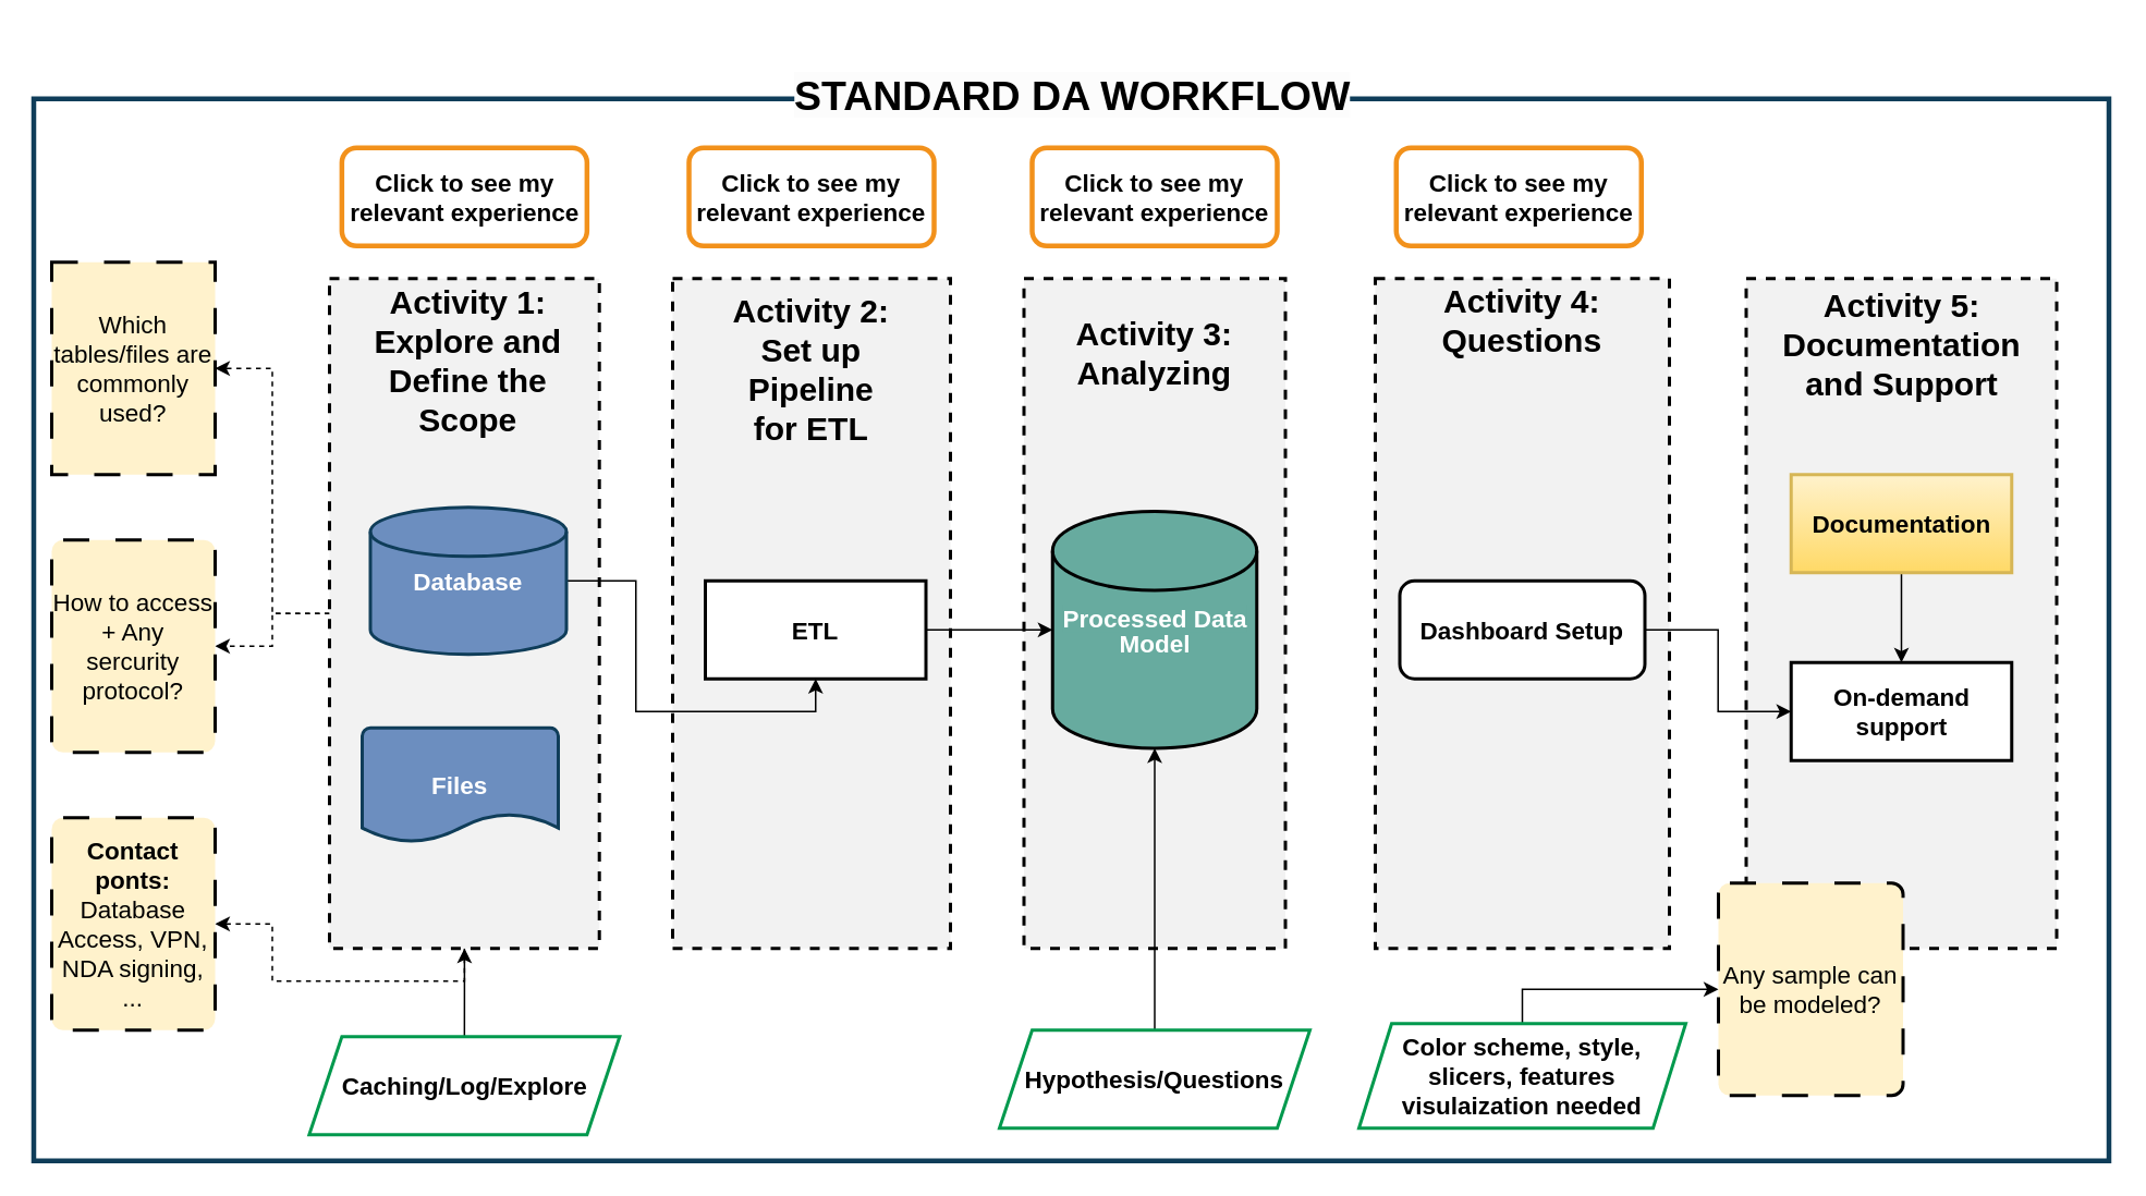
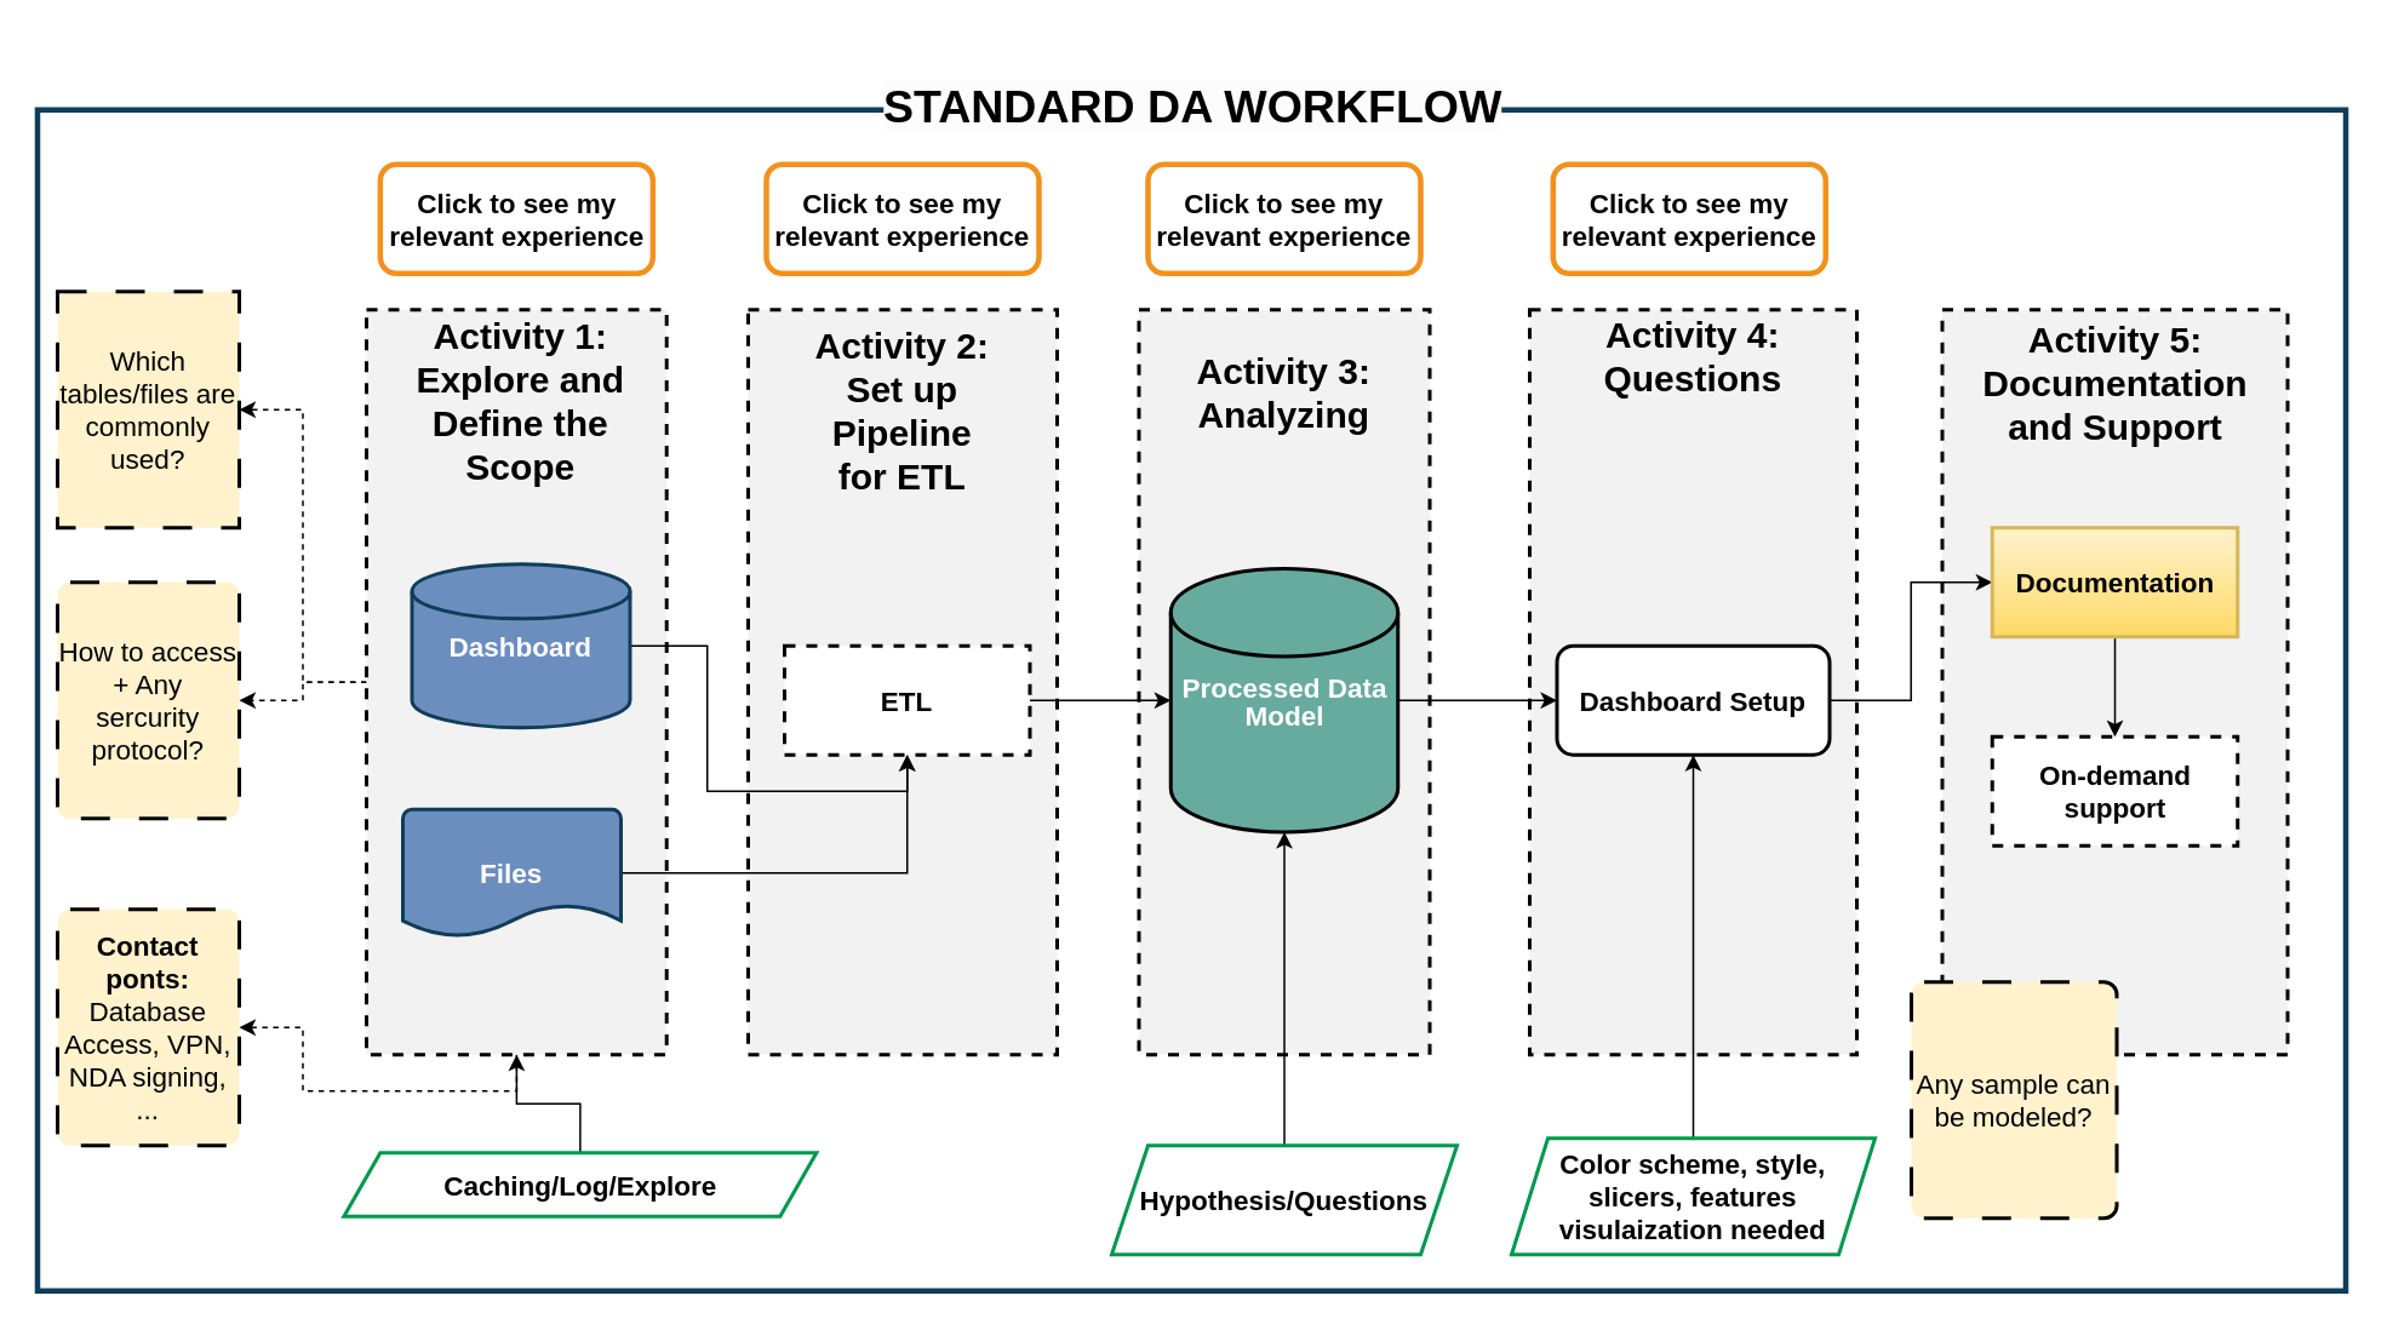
- <mxCell id="14" value="Database" style="strokeWidth=2;html=1;shape=mxgraph.flowchart.database;whiteSpace=wrap;verticalAlign=middle;fontStyle=1;fontSize=15;fillColor=#6C8EBF;strokeColor=#0F3D59;fontColor=#FFFFFF;" parent="1" vertex="1"><mxGeometry x="226" y="310" width="120" height="90" as="geometry" /></mxCell>
+ <mxCell id="14" value="Dashboard" style="strokeWidth=2;html=1;shape=mxgraph.flowchart.database;whiteSpace=wrap;verticalAlign=middle;fontStyle=1;fontSize=15;fillColor=#6C8EBF;strokeColor=#0F3D59;fontColor=#FFFFFF;" parent="1" vertex="1"><mxGeometry x="226" y="310" width="120" height="90" as="geometry" /></mxCell>
- <mxCell id="12" value="ETL" style="rounded=0;whiteSpace=wrap;html=1;fontStyle=1;fontSize=15;fillColor=#FFFFFF;strokeWidth=2;strokeColor=#000000;" parent="1" vertex="1"><mxGeometry x="431" y="355" width="135" height="60" as="geometry" /></mxCell>
+ <mxCell id="12" value="ETL" style="rounded=0;whiteSpace=wrap;html=1;fontStyle=1;fontSize=15;fillColor=#FFFFFF;strokeWidth=2;strokeColor=#000000;dashed=1;" parent="1" vertex="1"><mxGeometry x="431" y="355" width="135" height="60" as="geometry" /></mxCell>
+ <mxCell id="17" style="edgeStyle=orthogonalEdgeStyle;rounded=0;orthogonalLoop=1;jettySize=auto;html=1;exitX=1;exitY=0.5;exitDx=0;exitDy=0;exitPerimeter=0;entryX=0;entryY=0.5;entryDx=0;entryDy=0;" parent="1" source="18" target="20" edge="1"><mxGeometry relative="1" as="geometry" /></mxCell>
- <mxCell id="36" value="&lt;div style=&quot;font-size: 15px;&quot;&gt;How to access + Any sercurity protocol?&lt;/div&gt;" style="rounded=1;whiteSpace=wrap;html=1;absoluteArcSize=1;arcSize=14;strokeWidth=2;fillColor=#fff2cc;strokeColor=#000000;dashed=1;dashPattern=8 8;fontSize=15;" parent="1" vertex="1"><mxGeometry x="31" y="330" width="100" height="130" as="geometry" /></mxCell>
+ <mxCell id="36" value="&lt;div style=&quot;font-size: 15px;&quot;&gt;How to access + Any sercurity protocol?&lt;/div&gt;" style="rounded=1;whiteSpace=wrap;html=1;absoluteArcSize=1;arcSize=14;strokeWidth=2;fillColor=#fff2cc;strokeColor=#000000;dashed=1;dashPattern=8 8;fontSize=15;" parent="1" vertex="1"><mxGeometry x="31" y="320" width="100" height="130" as="geometry" /></mxCell>
- <mxCell id="19" style="edgeStyle=orthogonalEdgeStyle;rounded=0;orthogonalLoop=1;jettySize=auto;html=1;exitX=1;exitY=0.5;exitDx=0;exitDy=0;" parent="1" source="20" target="31" edge="1"><mxGeometry relative="1" as="geometry" /></mxCell>
+ <mxCell id="19" style="edgeStyle=orthogonalEdgeStyle;rounded=0;orthogonalLoop=1;jettySize=auto;html=1;exitX=1;exitY=0.5;exitDx=0;exitDy=0;entryX=0;entryY=0.5;entryDx=0;entryDy=0;" parent="1" source="20" target="30" edge="1"><mxGeometry relative="1" as="geometry" /></mxCell>
- <mxCell id="31" value="On-demand support" style="rounded=0;whiteSpace=wrap;html=1;fontStyle=1;fontSize=15;fillColor=#FFFFFF;strokeWidth=2;strokeColor=#000000;" parent="1" vertex="1"><mxGeometry x="1095.5" y="405" width="135" height="60" as="geometry" /></mxCell>
+ <mxCell id="31" value="On-demand support" style="rounded=0;whiteSpace=wrap;html=1;fontStyle=1;fontSize=15;fillColor=#FFFFFF;strokeWidth=2;strokeColor=#000000;dashed=1;" parent="1" vertex="1"><mxGeometry x="1095.5" y="405" width="135" height="60" as="geometry" /></mxCell>
+ <mxCell id="15" style="edgeStyle=orthogonalEdgeStyle;rounded=0;orthogonalLoop=1;jettySize=auto;html=1;exitX=1;exitY=0.5;exitDx=0;exitDy=0;exitPerimeter=0;entryX=0.5;entryY=1;entryDx=0;entryDy=0;fontStyle=1;fontSize=14;" parent="1" source="16" target="12" edge="1"><mxGeometry relative="1" as="geometry" /></mxCell>
- <mxCell id="32" style="edgeStyle=orthogonalEdgeStyle;rounded=0;orthogonalLoop=1;jettySize=auto;html=1;exitX=0.5;exitY=0;exitDx=0;exitDy=0;" parent="1" source="33" target="26" edge="1"><mxGeometry relative="1" as="geometry" /></mxCell>
+ <mxCell id="32" style="edgeStyle=orthogonalEdgeStyle;rounded=0;orthogonalLoop=1;jettySize=auto;html=1;exitX=0.5;exitY=0;exitDx=0;exitDy=0;entryX=0.5;entryY=1;entryDx=0;entryDy=0;" parent="1" source="33" target="20" edge="1"><mxGeometry relative="1" as="geometry" /></mxCell>
- <mxCell id="38" value="Caching/Log/Explore" style="shape=parallelogram;perimeter=parallelogramPerimeter;whiteSpace=wrap;html=1;fixedSize=1;fontStyle=1;fillColor=#FFFFFF;strokeWidth=2;strokeColor=#00994D;fontSize=15;" parent="1" vertex="1"><mxGeometry x="188.57" y="634" width="190" height="60" as="geometry" /></mxCell>
+ <mxCell id="38" value="Caching/Log/Explore" style="shape=parallelogram;perimeter=parallelogramPerimeter;whiteSpace=wrap;html=1;fixedSize=1;fontStyle=1;fillColor=#FFFFFF;strokeWidth=2;strokeColor=#00994D;fontSize=15;" parent="1" vertex="1"><mxGeometry x="188.57" y="634" width="260" height="35" as="geometry" /></mxCell>
